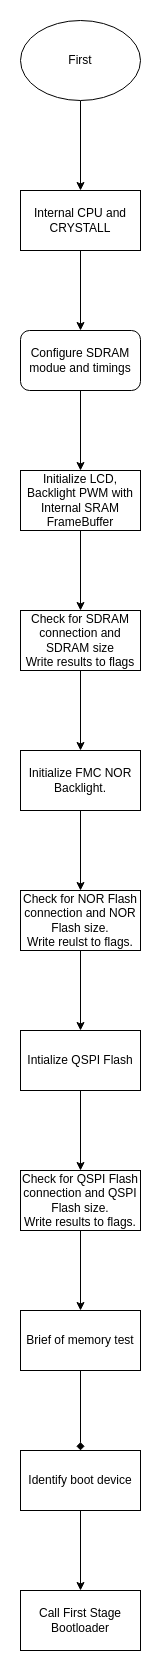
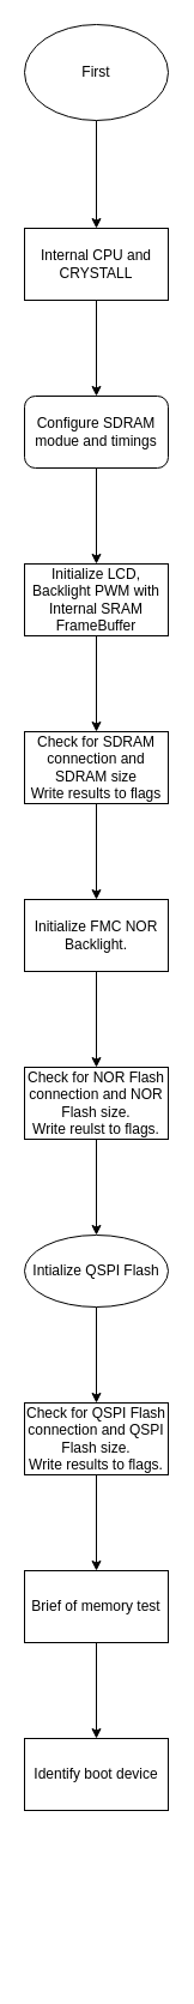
- <mxCell id="17" value="Intialize QSPI Flash" style="whiteSpace=wrap;html=1;" vertex="1" parent="1"><mxGeometry x="20" y="1030" width="120" height="60" as="geometry" /></mxCell>
+ <mxCell id="17" value="Intialize QSPI Flash" style="ellipse;whiteSpace=wrap;html=1;" vertex="1" parent="1"><mxGeometry x="20" y="1030" width="120" height="60" as="geometry" /></mxCell>
- <mxCell id="20" value="" style="edgeStyle=orthogonalEdgeStyle;rounded=0;orthogonalLoop=1;jettySize=auto;html=1;endArrow=diamond;" edge="1" parent="1" source="21" target="23"><mxGeometry relative="1" as="geometry" /></mxCell>
+ <mxCell id="20" value="" style="edgeStyle=orthogonalEdgeStyle;rounded=0;orthogonalLoop=1;jettySize=auto;html=1;" edge="1" parent="1" source="21" target="23"><mxGeometry relative="1" as="geometry" /></mxCell>
- <mxCell id="22" value="" style="edgeStyle=orthogonalEdgeStyle;rounded=0;orthogonalLoop=1;jettySize=auto;html=1;" edge="1" parent="1" source="23" target="24"><mxGeometry relative="1" as="geometry" /></mxCell>
- <mxCell id="24" value="Call First Stage Bootloader" style="whiteSpace=wrap;html=1;" vertex="1" parent="1"><mxGeometry x="20" y="1590" width="120" height="60" as="geometry" /></mxCell>
